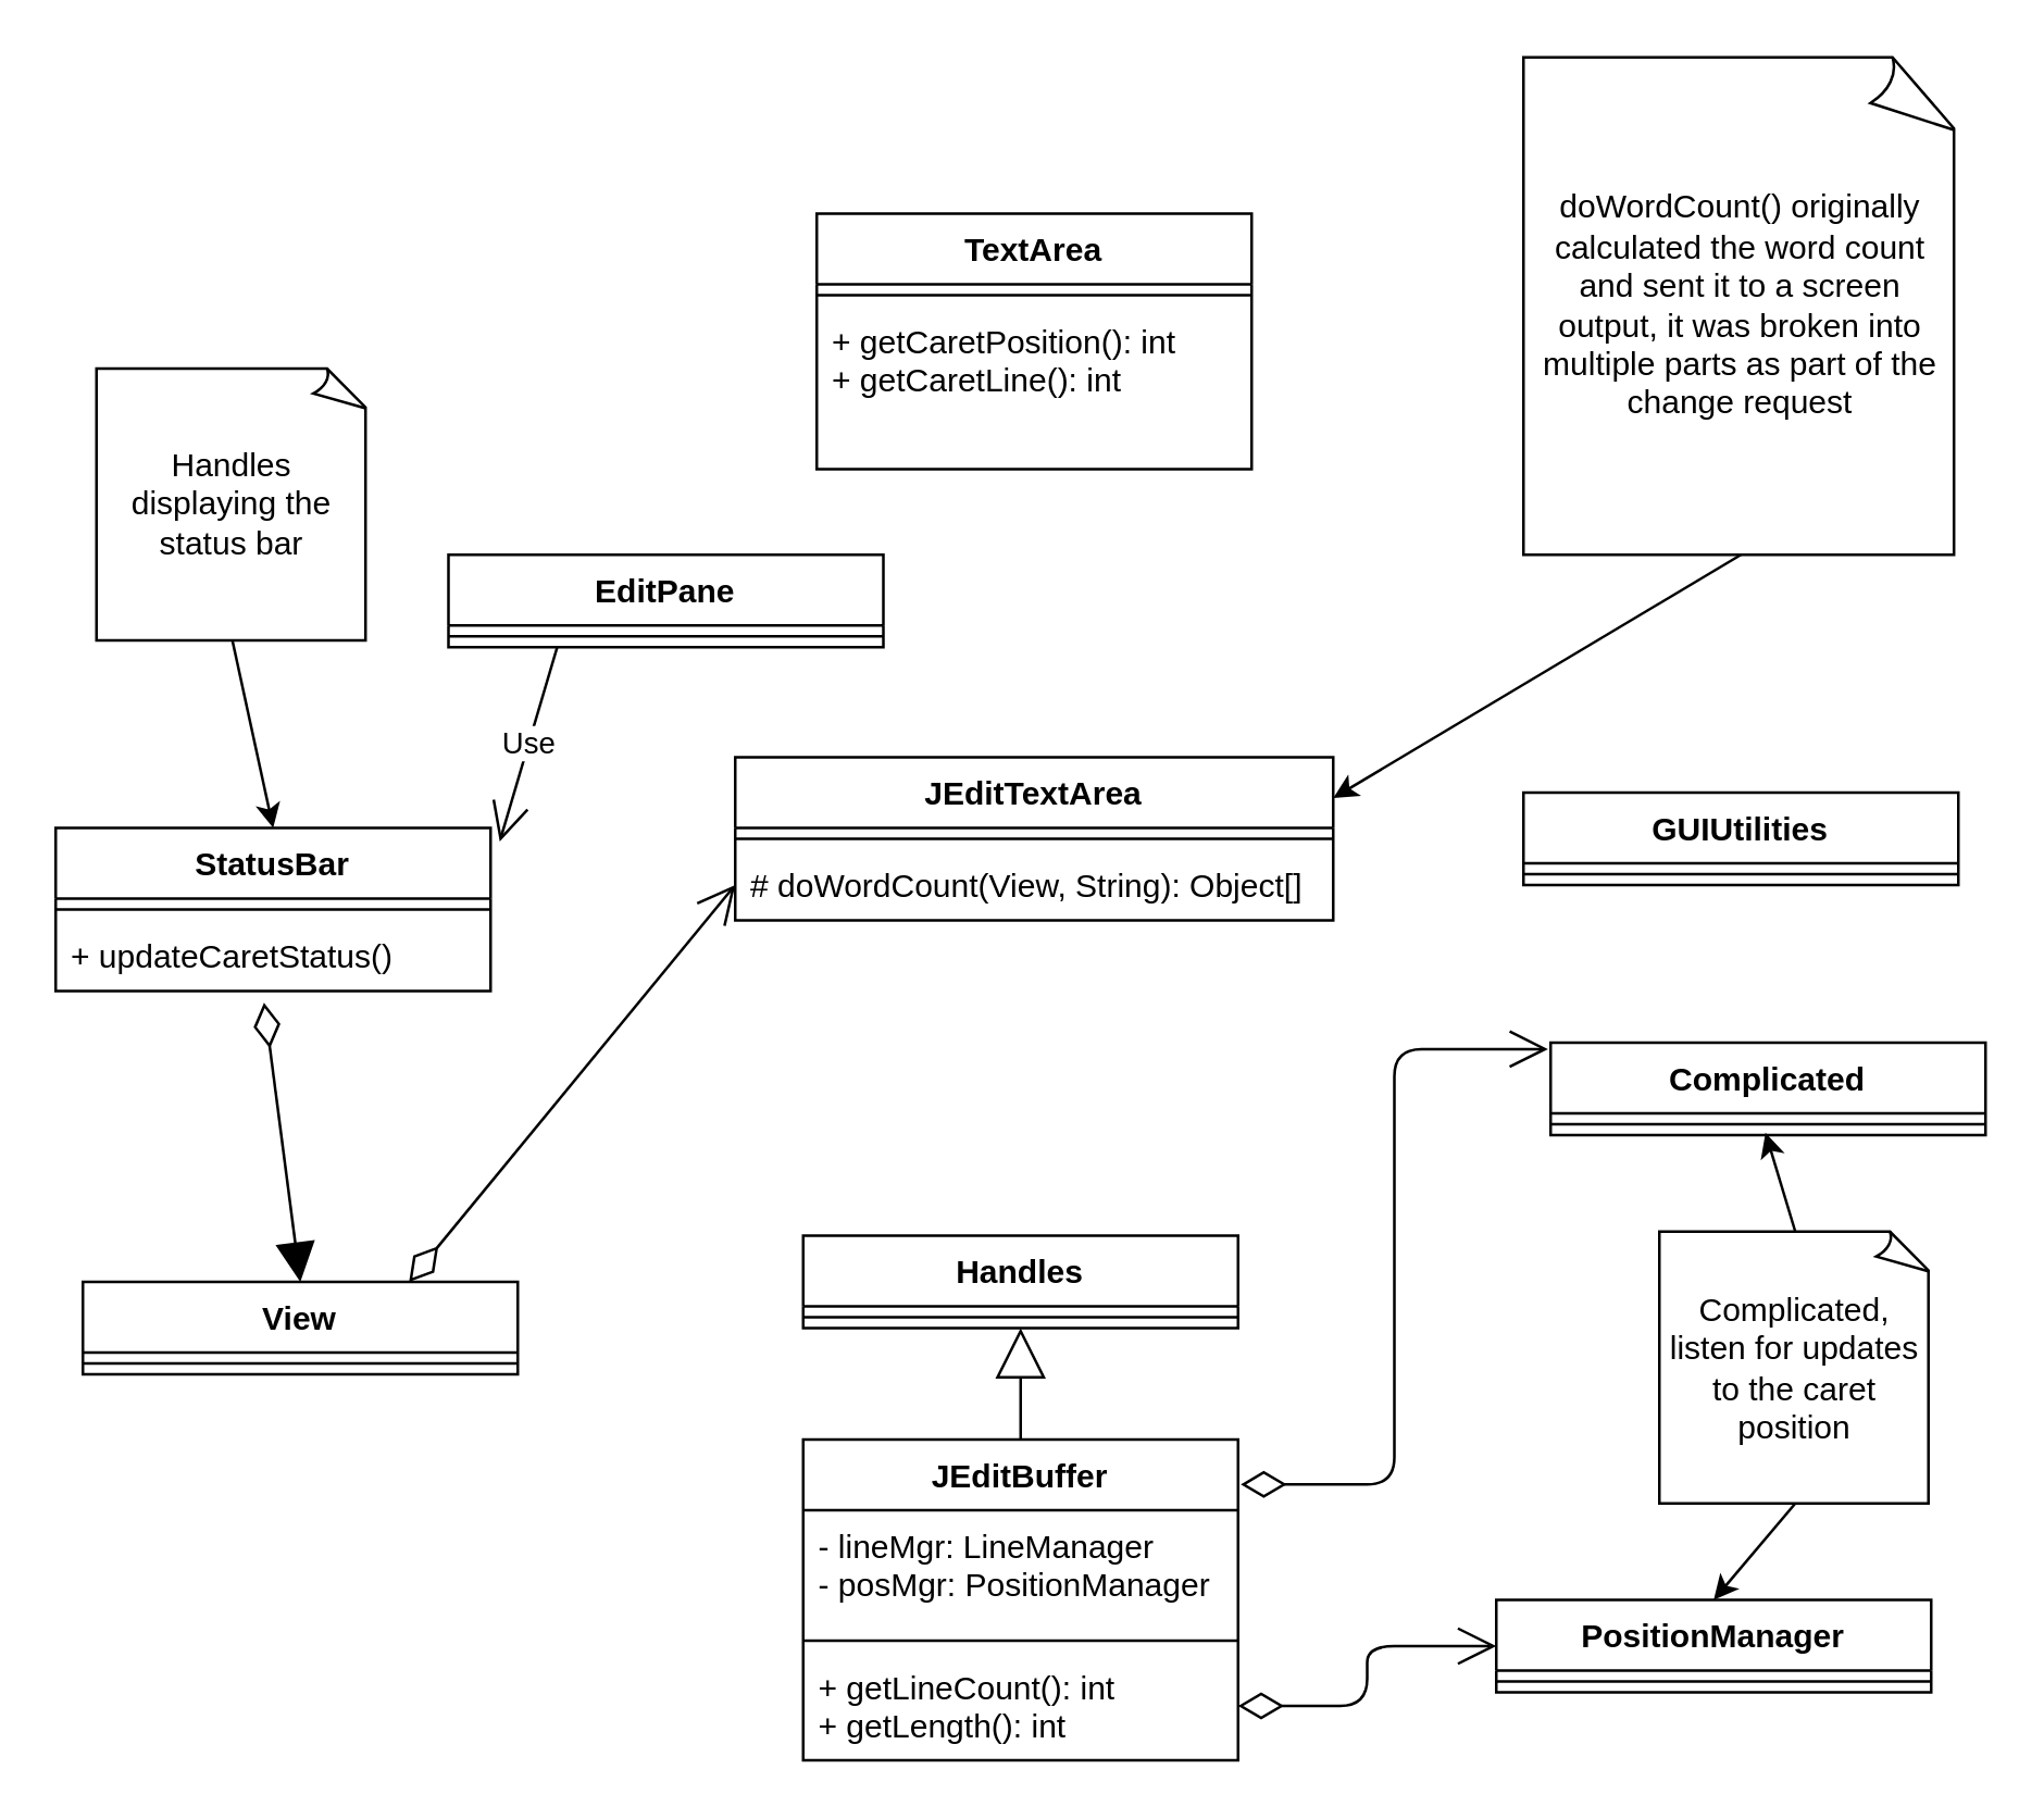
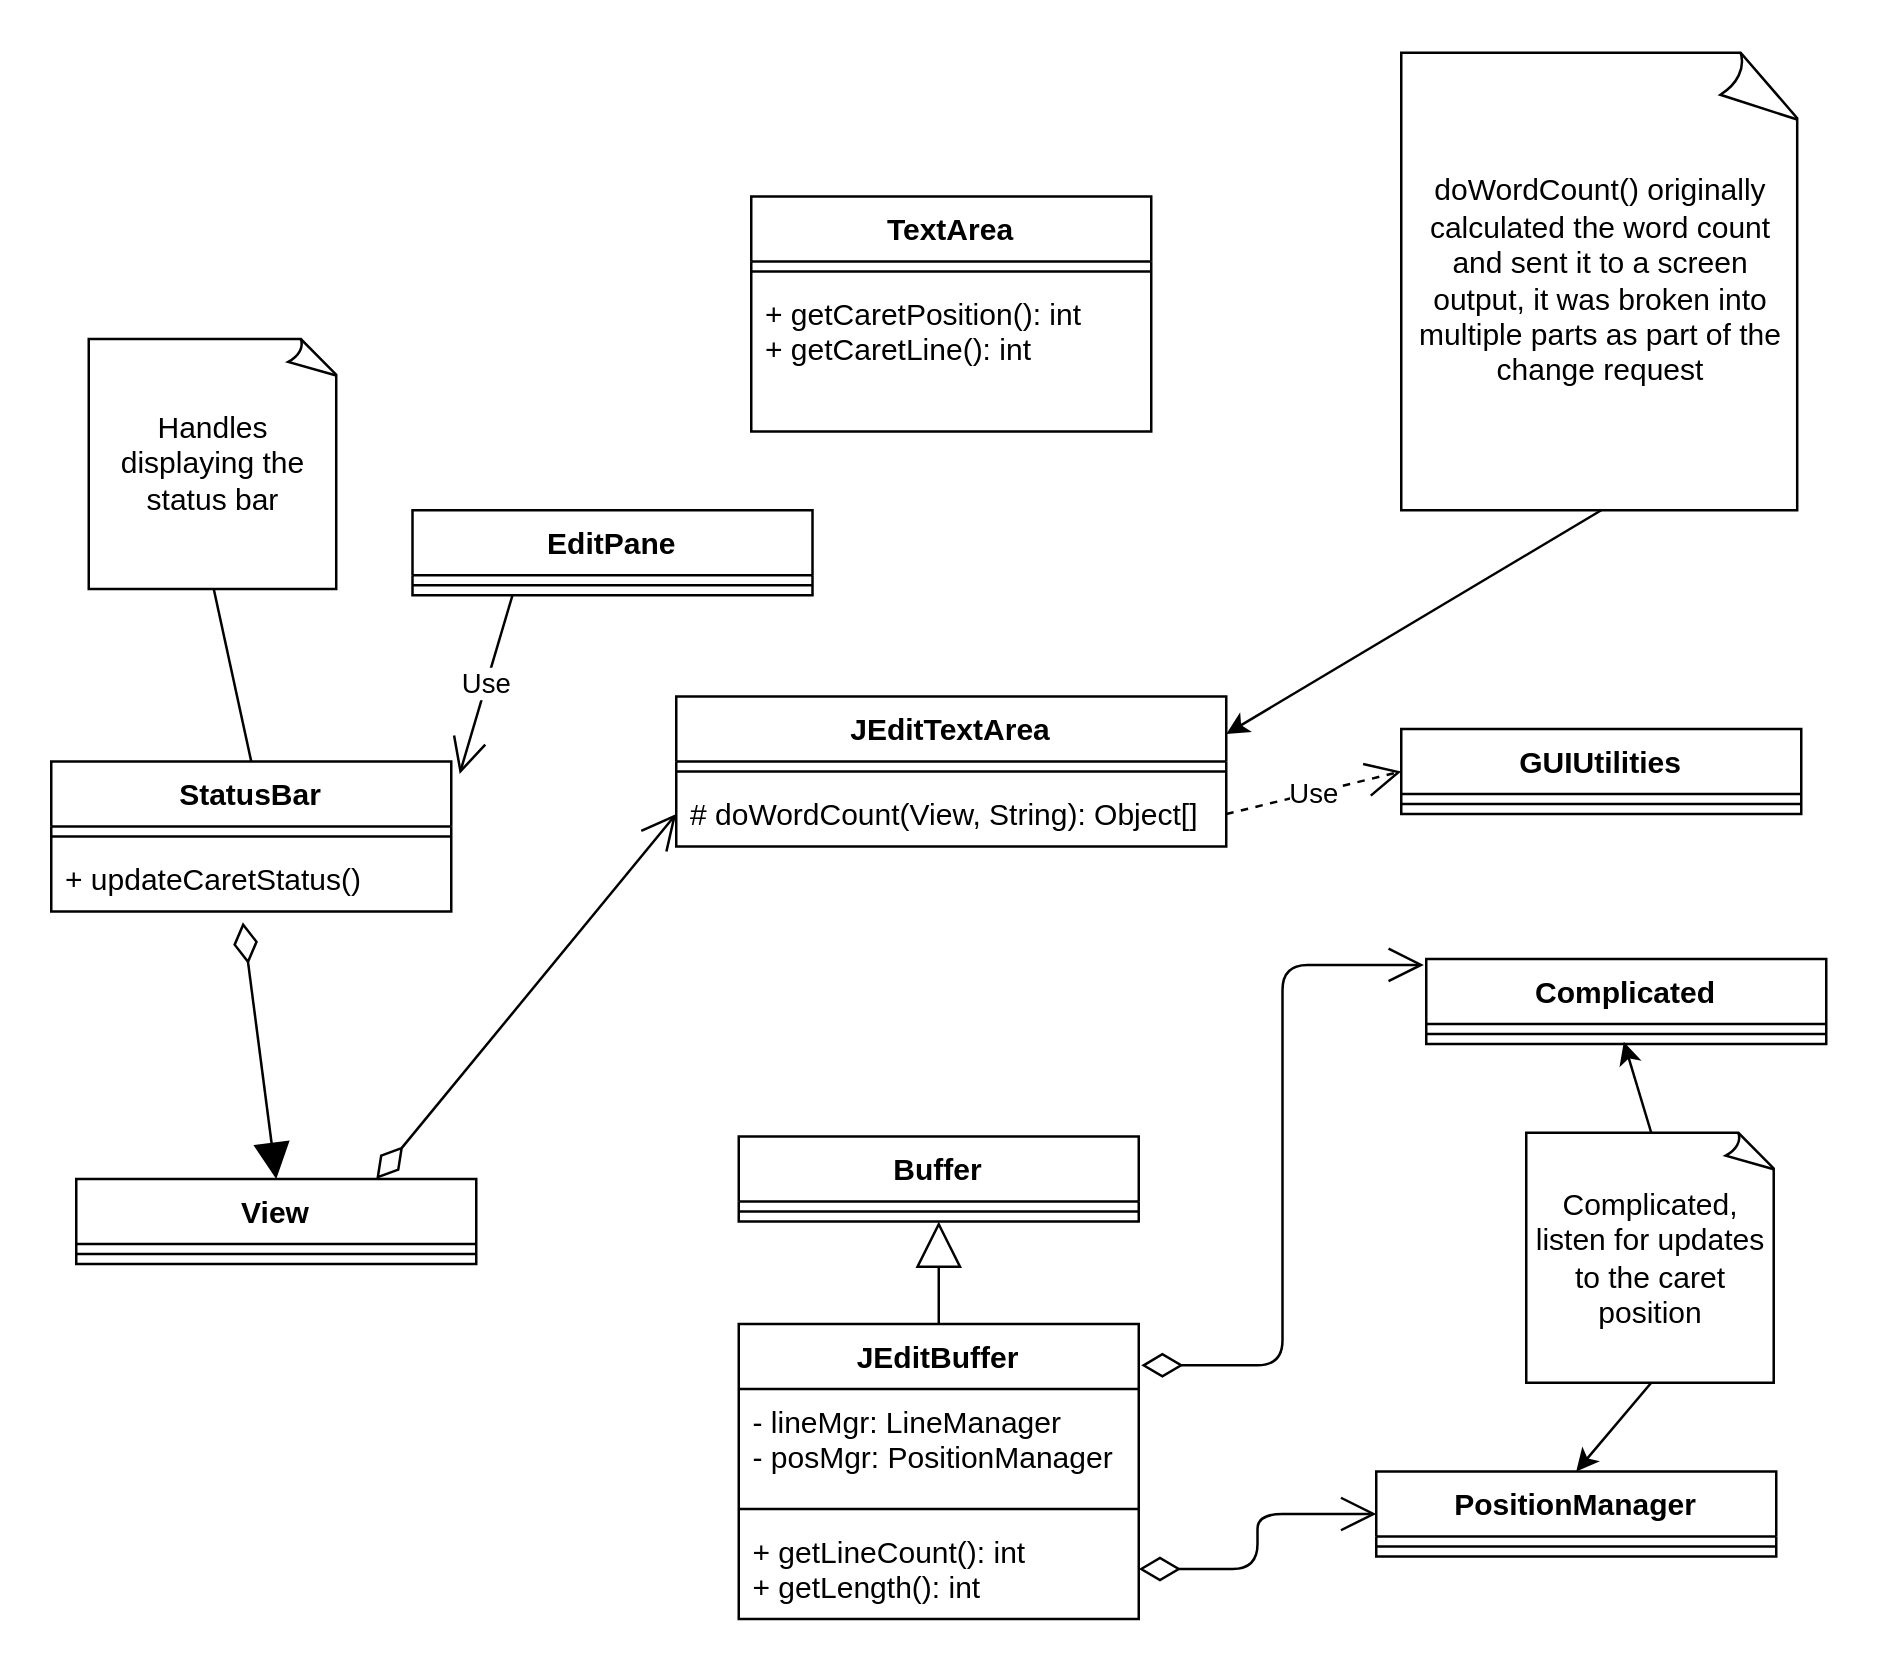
- <mxCell id="25" style="edgeStyle=none;rounded=0;orthogonalLoop=1;jettySize=auto;html=1;exitX=0.5;exitY=1;exitDx=0;exitDy=0;exitPerimeter=0;entryX=0.5;entryY=0;entryDx=0;entryDy=0;fontColor=none;" edge="1" parent="1" source="26" target="2"><mxGeometry relative="1" as="geometry" /></mxCell>
+ <mxCell id="25" style="edgeStyle=none;rounded=0;orthogonalLoop=1;jettySize=auto;html=1;exitX=0.5;exitY=1;exitDx=0;exitDy=0;exitPerimeter=0;entryX=0.5;entryY=0;entryDx=0;entryDy=0;fontColor=none;endArrow=none;" edge="1" parent="1" source="26" target="2"><mxGeometry relative="1" as="geometry" /></mxCell>
+ <mxCell id="40" value="Use" style="endArrow=open;endSize=12;dashed=1;html=1;fontColor=none;exitX=1;exitY=0.5;exitDx=0;exitDy=0;entryX=0;entryY=0.5;entryDx=0;entryDy=0;" edge="1" parent="1" source="11" target="38"><mxGeometry width="160" relative="1" as="geometry"><mxPoint x="214.714" y="247.571" as="sourcePoint" /><mxPoint x="193.286" y="319" as="targetPoint" /></mxGeometry></mxCell>
- <mxCell id="30" value="Handles" style="swimlane;fontStyle=1;align=center;verticalAlign=top;childLayout=stackLayout;horizontal=1;startSize=26;horizontalStack=0;resizeParent=1;resizeParentMax=0;resizeLast=0;collapsible=1;marginBottom=0;fontColor=none;" vertex="1" parent="1"><mxGeometry x="295" y="454" width="160" height="34" as="geometry" /></mxCell>
+ <mxCell id="30" value="Buffer" style="swimlane;fontStyle=1;align=center;verticalAlign=top;childLayout=stackLayout;horizontal=1;startSize=26;horizontalStack=0;resizeParent=1;resizeParentMax=0;resizeLast=0;collapsible=1;marginBottom=0;fontColor=none;" vertex="1" parent="1"><mxGeometry x="295" y="454" width="160" height="34" as="geometry" /></mxCell>
